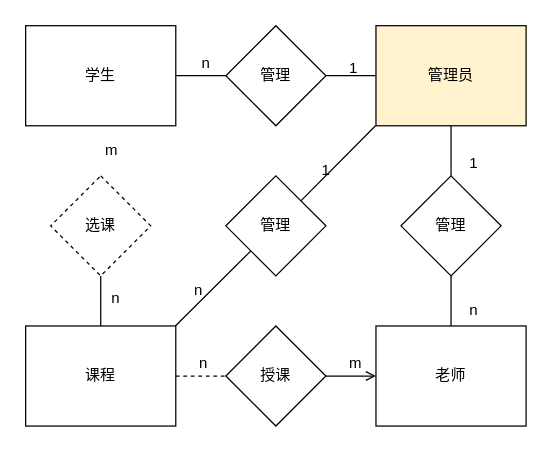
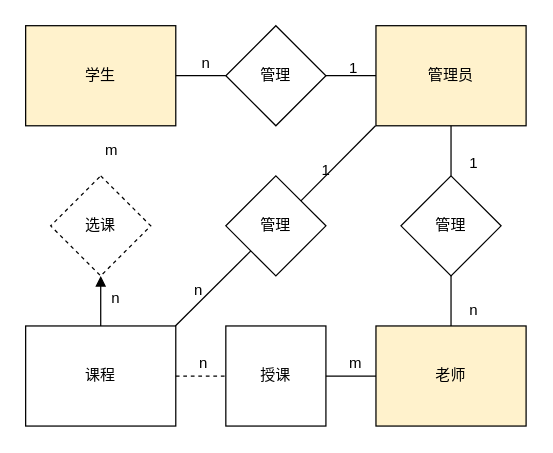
- <mxCell id="2" value="学生" style="rounded=0;whiteSpace=wrap;html=1;" vertex="1" parent="1"><mxGeometry x="20" y="20" width="120" height="80" as="geometry" /></mxCell>
+ <mxCell id="2" value="学生" style="rounded=0;whiteSpace=wrap;html=1;fillColor=#fff2cc;" vertex="1" parent="1"><mxGeometry x="20" y="20" width="120" height="80" as="geometry" /></mxCell>
- <mxCell id="11" value="" style="endArrow=none;html=1;entryX=0.5;entryY=1;entryDx=0;entryDy=0;" edge="1" parent="1" source="5" target="7"><mxGeometry width="50" height="50" relative="1" as="geometry"><mxPoint x="20" y="410" as="sourcePoint" /><mxPoint x="70" y="360" as="targetPoint" /></mxGeometry></mxCell>
+ <mxCell id="11" value="" style="endArrow=block;html=1;entryX=0.5;entryY=1;entryDx=0;entryDy=0;" edge="1" parent="1" source="5" target="7"><mxGeometry width="50" height="50" relative="1" as="geometry"><mxPoint x="20" y="410" as="sourcePoint" /><mxPoint x="70" y="360" as="targetPoint" /></mxGeometry></mxCell>
- <mxCell id="6" value="授课" style="rhombus;whiteSpace=wrap;html=1;" vertex="1" parent="1"><mxGeometry x="180" y="260" width="80" height="80" as="geometry" /></mxCell>
+ <mxCell id="6" value="授课" style="whiteSpace=wrap;html=1;rounded=0;" vertex="1" parent="1"><mxGeometry x="180" y="260" width="80" height="80" as="geometry" /></mxCell>
- <mxCell id="13" value="" style="endArrow=open;html=1;entryX=0;entryY=0.5;entryDx=0;entryDy=0;exitX=1;exitY=0.5;exitDx=0;exitDy=0;" edge="1" parent="1" source="6" target="3"><mxGeometry width="50" height="50" relative="1" as="geometry"><mxPoint x="20" y="410" as="sourcePoint" /><mxPoint x="70" y="360" as="targetPoint" /></mxGeometry></mxCell>
+ <mxCell id="13" value="" style="endArrow=none;html=1;entryX=0;entryY=0.5;entryDx=0;entryDy=0;exitX=1;exitY=0.5;exitDx=0;exitDy=0;" edge="1" parent="1" source="6" target="3"><mxGeometry width="50" height="50" relative="1" as="geometry"><mxPoint x="20" y="410" as="sourcePoint" /><mxPoint x="70" y="360" as="targetPoint" /></mxGeometry></mxCell>
- <mxCell id="3" value="老师" style="rounded=0;whiteSpace=wrap;html=1;" vertex="1" parent="1"><mxGeometry x="300" y="260" width="120" height="80" as="geometry" /></mxCell>
+ <mxCell id="3" value="老师" style="rounded=0;whiteSpace=wrap;html=1;fillColor=#fff2cc;" vertex="1" parent="1"><mxGeometry x="300" y="260" width="120" height="80" as="geometry" /></mxCell>
